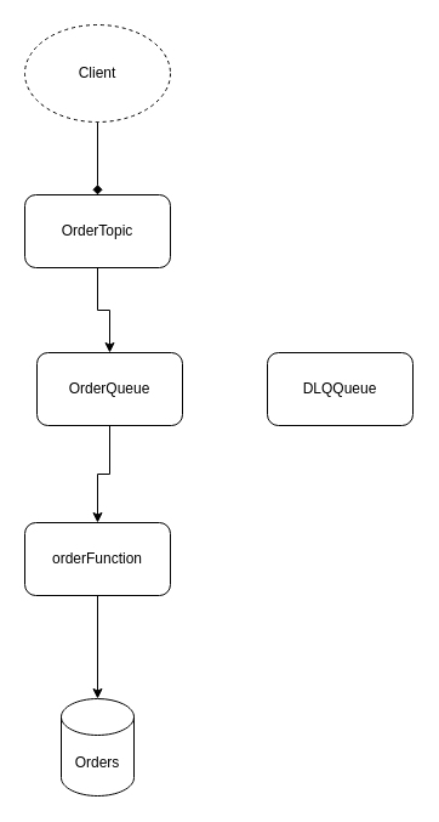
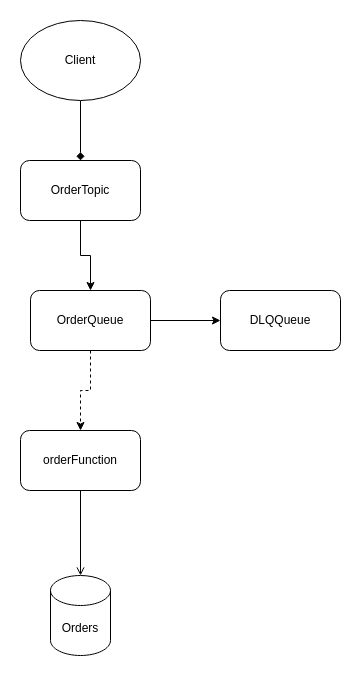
- <mxCell id="3" value="Client" style="ellipse;whiteSpace=wrap;html=1;dashed=1;" vertex="1" parent="1"><mxGeometry x="20" y="20" width="120" height="80" as="geometry" /></mxCell>
+ <mxCell id="3" value="Client" style="ellipse;whiteSpace=wrap;html=1;" vertex="1" parent="1"><mxGeometry x="20" y="20" width="120" height="80" as="geometry" /></mxCell>
+ <mxCell id="6" value="" style="edgeStyle=orthogonalEdgeStyle;rounded=0;orthogonalLoop=1;jettySize=auto;html=1;" edge="1" parent="1" source="8" target="9"><mxGeometry relative="1" as="geometry" /></mxCell>
- <mxCell id="7" value="" style="edgeStyle=orthogonalEdgeStyle;rounded=0;orthogonalLoop=1;jettySize=auto;html=1;" edge="1" parent="1" source="8" target="11"><mxGeometry relative="1" as="geometry" /></mxCell>
+ <mxCell id="7" value="" style="edgeStyle=orthogonalEdgeStyle;rounded=0;orthogonalLoop=1;jettySize=auto;html=1;dashed=1;" edge="1" parent="1" source="8" target="11"><mxGeometry relative="1" as="geometry" /></mxCell>
- <mxCell id="10" value="" style="edgeStyle=orthogonalEdgeStyle;rounded=0;orthogonalLoop=1;jettySize=auto;html=1;" edge="1" parent="1" source="11" target="12"><mxGeometry relative="1" as="geometry" /></mxCell>
+ <mxCell id="10" value="" style="edgeStyle=orthogonalEdgeStyle;rounded=0;orthogonalLoop=1;jettySize=auto;html=1;endArrow=open;" edge="1" parent="1" source="11" target="12"><mxGeometry relative="1" as="geometry" /></mxCell>
